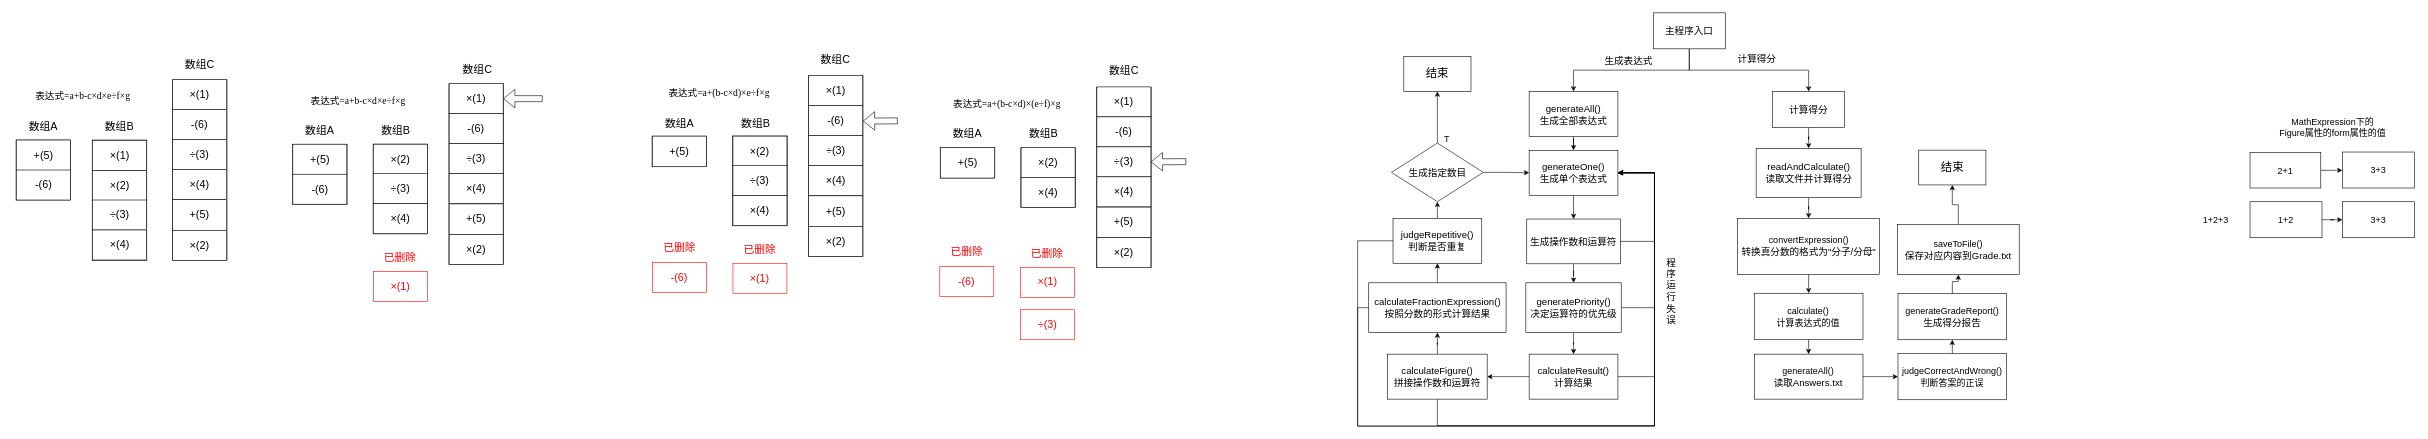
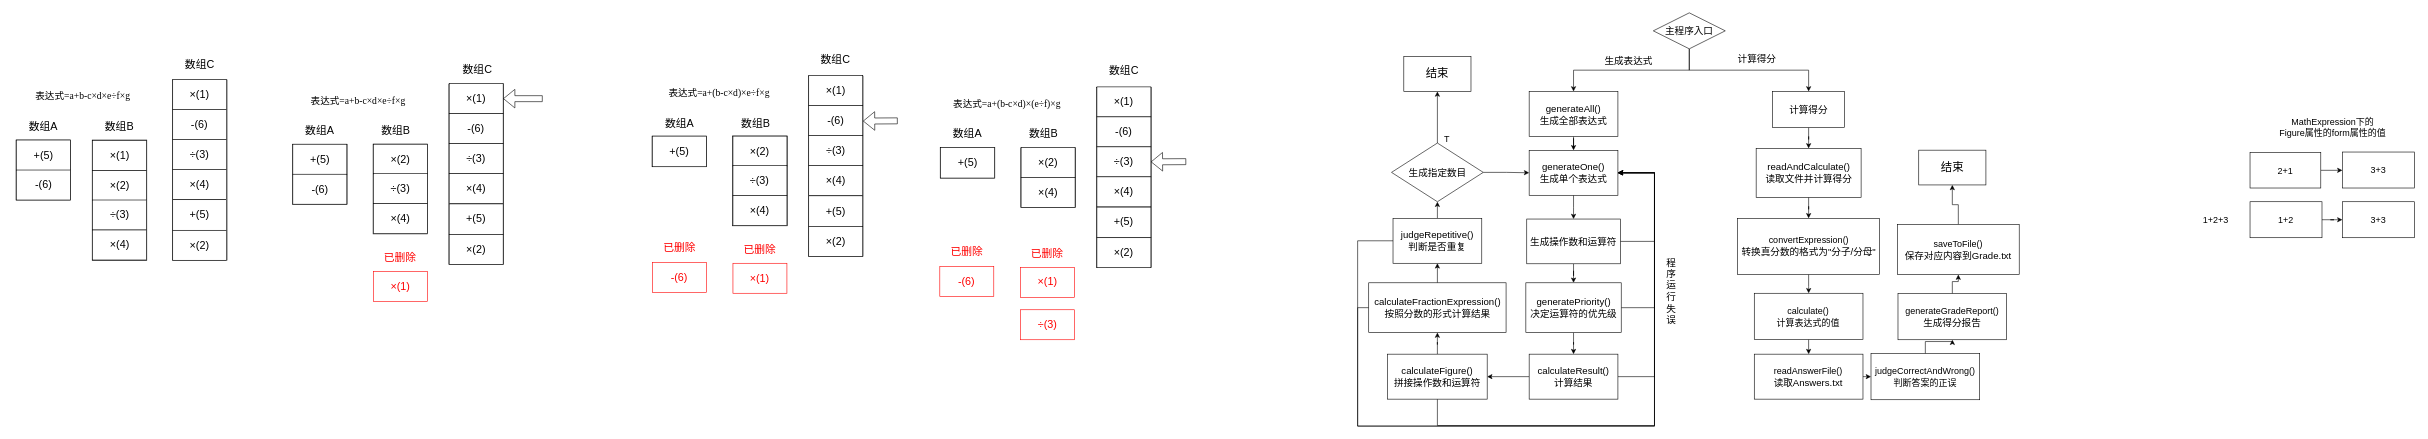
- <mxCell id="88" value="&lt;font style=&quot;font-size: 16px&quot;&gt;主程序入口&lt;/font&gt;" style="rounded=0;whiteSpace=wrap;html=1;" parent="1" vertex="1"><mxGeometry x="2755" y="20.92" width="120" height="60" as="geometry" /></mxCell>
+ <mxCell id="88" value="&lt;font style=&quot;font-size: 16px&quot;&gt;主程序入口&lt;/font&gt;" style="rhombus;whiteSpace=wrap;html=1;" parent="1" vertex="1"><mxGeometry x="2755" y="20.92" width="120" height="60" as="geometry" /></mxCell>
- <mxCell id="136" value="&lt;span style=&quot;text-align: left&quot;&gt;&lt;span style=&quot;font-size: 15px&quot;&gt;generateAll()&lt;br&gt;&lt;/span&gt;读取Answers.txt&lt;br&gt;&lt;/span&gt;" style="rounded=0;whiteSpace=wrap;html=1;fontSize=16;" vertex="1" parent="1"><mxGeometry x="2923.37" y="590.04" width="181.25" height="75" as="geometry" /></mxCell>
+ <mxCell id="136" value="&lt;span style=&quot;text-align: left&quot;&gt;&lt;span style=&quot;font-size: 15px&quot;&gt;readAnswerFile()&lt;br&gt;&lt;/span&gt;读取Answers.txt&lt;br&gt;&lt;/span&gt;" style="rounded=0;whiteSpace=wrap;html=1;fontSize=16;" vertex="1" parent="1"><mxGeometry x="2923.37" y="590.04" width="181.25" height="75" as="geometry" /></mxCell>
- <mxCell id="138" value="&lt;span style=&quot;font-size: 15px ; text-align: left&quot;&gt;judgeCorrectAndWrong()&lt;br&gt;&lt;/span&gt;&lt;span style=&quot;font-size: 15px ; text-align: left&quot;&gt;判断答案的正误&lt;br&gt;&lt;/span&gt;" style="rounded=0;whiteSpace=wrap;html=1;fontSize=16;" vertex="1" parent="1"><mxGeometry x="3163" y="589.04" width="181.25" height="77" as="geometry" /></mxCell>
+ <mxCell id="138" value="&lt;span style=&quot;font-size: 15px ; text-align: left&quot;&gt;judgeCorrectAndWrong()&lt;br&gt;&lt;/span&gt;&lt;span style=&quot;font-size: 15px ; text-align: left&quot;&gt;判断答案的正误&lt;br&gt;&lt;/span&gt;" style="rounded=0;whiteSpace=wrap;html=1;fontSize=16;" vertex="1" parent="1"><mxGeometry x="3118" y="589.04" width="181.25" height="77" as="geometry" /></mxCell>
